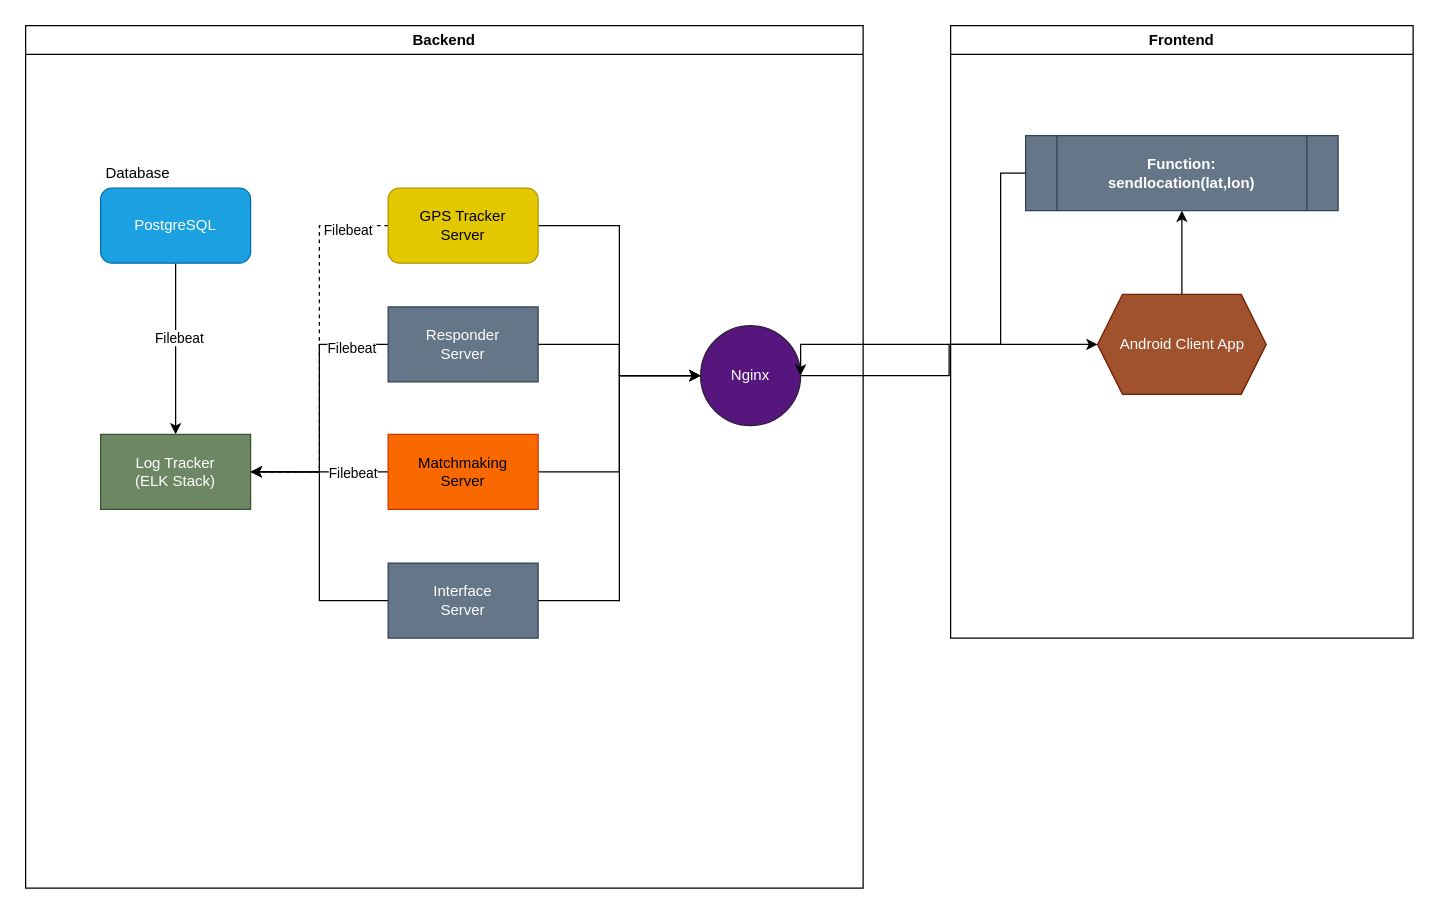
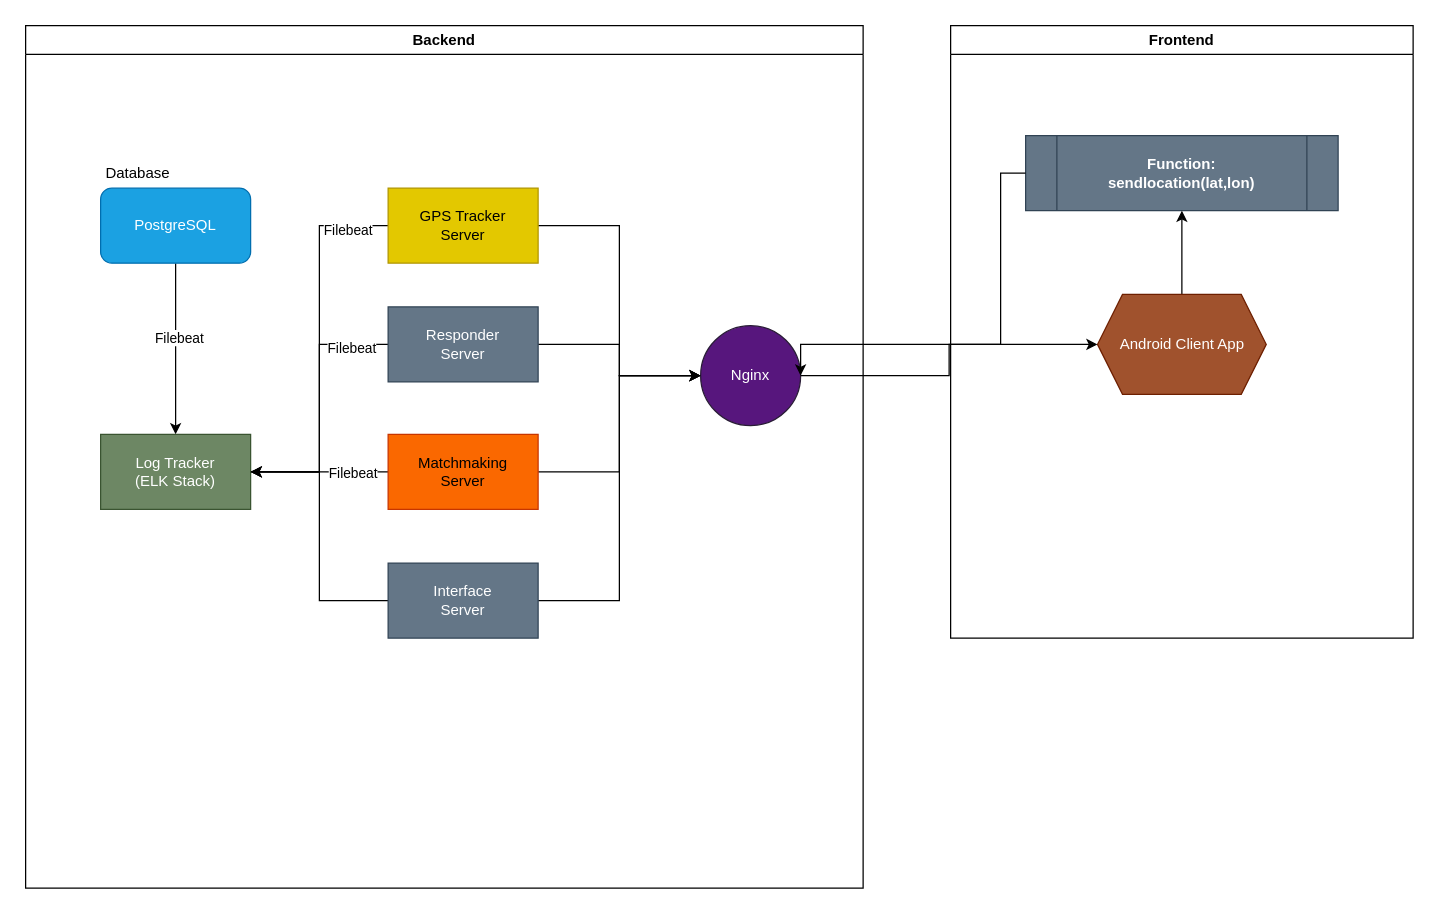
- <mxCell id="10" value="GPS Tracker&lt;br&gt;Server" style="whiteSpace=wrap;html=1;fillColor=#e3c800;fontColor=#000000;strokeColor=#B09500;rounded=1;" parent="2" vertex="1"><mxGeometry x="290" y="130" width="120" height="60" as="geometry" /></mxCell>
+ <mxCell id="10" value="GPS Tracker&lt;br&gt;Server" style="rounded=0;whiteSpace=wrap;html=1;fillColor=#e3c800;fontColor=#000000;strokeColor=#B09500;" parent="2" vertex="1"><mxGeometry x="290" y="130" width="120" height="60" as="geometry" /></mxCell>
- <mxCell id="7" style="edgeStyle=orthogonalEdgeStyle;rounded=0;orthogonalLoop=1;jettySize=auto;html=1;exitX=0;exitY=0.5;exitDx=0;exitDy=0;entryX=1;entryY=0.5;entryDx=0;entryDy=0;dashed=1;" parent="2" source="10" target="15" edge="1"><mxGeometry relative="1" as="geometry" /></mxCell>
+ <mxCell id="7" style="edgeStyle=orthogonalEdgeStyle;rounded=0;orthogonalLoop=1;jettySize=auto;html=1;exitX=0;exitY=0.5;exitDx=0;exitDy=0;entryX=1;entryY=0.5;entryDx=0;entryDy=0;" parent="2" source="10" target="15" edge="1"><mxGeometry relative="1" as="geometry" /></mxCell>
